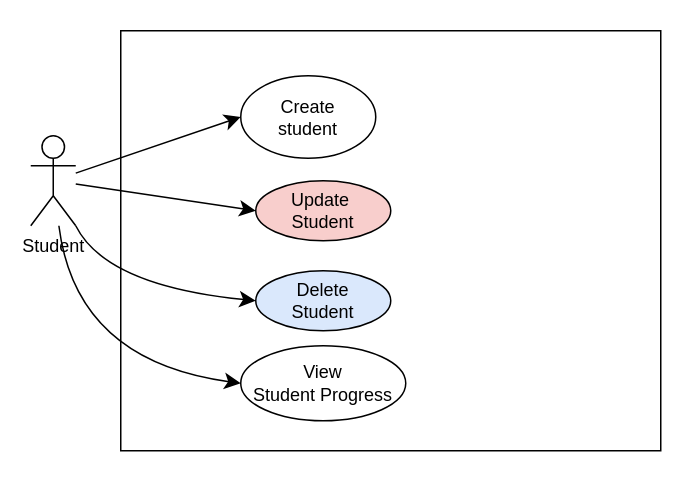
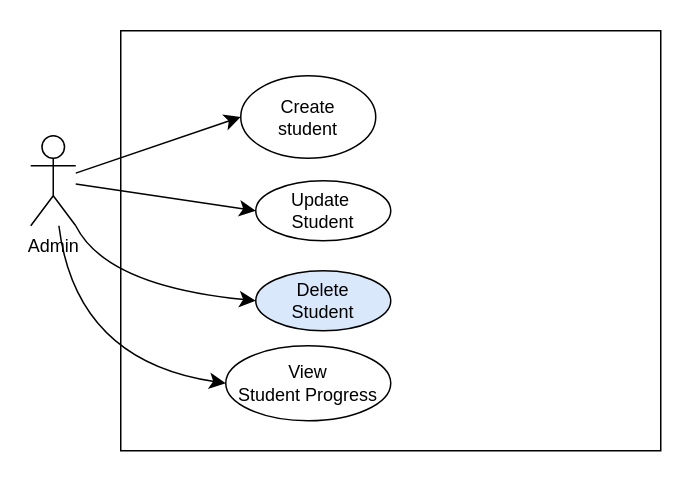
- <mxCell id="9" value="Update&amp;nbsp;&lt;br&gt;Student" style="ellipse;whiteSpace=wrap;html=1;fillColor=#f8cecc;" parent="1" vertex="1"><mxGeometry x="170" y="120" width="90" height="40" as="geometry" /></mxCell>
+ <mxCell id="9" value="Update&amp;nbsp;&lt;br&gt;Student" style="ellipse;whiteSpace=wrap;html=1;" parent="1" vertex="1"><mxGeometry x="170" y="120" width="90" height="40" as="geometry" /></mxCell>
- <mxCell id="7" value="Student" style="shape=umlActor;verticalLabelPosition=bottom;verticalAlign=top;html=1;outlineConnect=0;" parent="1" vertex="1"><mxGeometry x="20" y="90" width="30" height="60" as="geometry" /></mxCell>
+ <mxCell id="7" value="Admin" style="shape=umlActor;verticalLabelPosition=bottom;verticalAlign=top;html=1;outlineConnect=0;" parent="1" vertex="1"><mxGeometry x="20" y="90" width="30" height="60" as="geometry" /></mxCell>
- <mxCell id="11" value="View&lt;br&gt;Student Progress" style="ellipse;whiteSpace=wrap;html=1;" parent="1" vertex="1"><mxGeometry x="160" y="230" width="110" height="50" as="geometry" /></mxCell>
+ <mxCell id="11" value="View&lt;br&gt;Student Progress" style="ellipse;whiteSpace=wrap;html=1;" parent="1" vertex="1"><mxGeometry x="150" y="230" width="110" height="50" as="geometry" /></mxCell>
